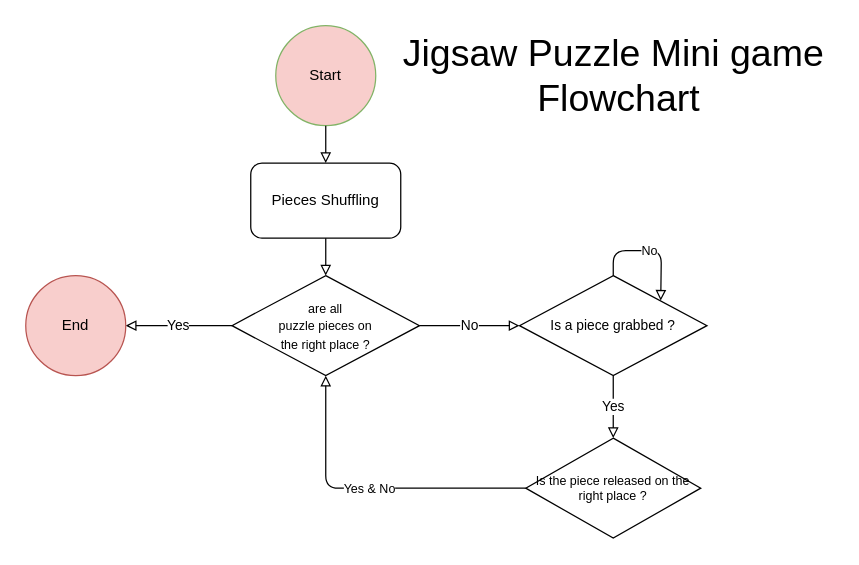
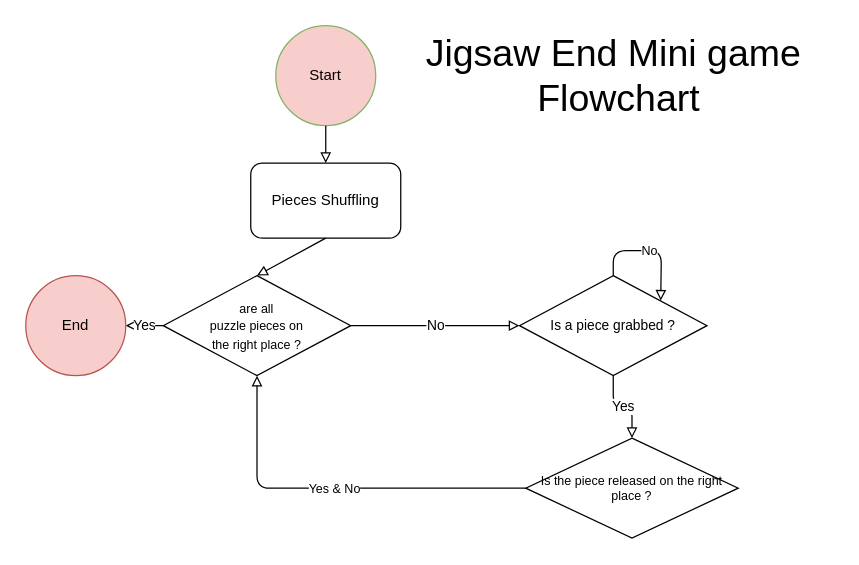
- <mxCell id="15" value="Jigsaw Puzzle Mini game&lt;br style=&quot;font-size: 30px&quot;&gt;&amp;nbsp;Flowchart" style="text;html=1;align=center;verticalAlign=middle;resizable=0;points=[];autosize=1;fontSize=30;" vertex="1" parent="1"><mxGeometry x="315" y="20" width="350" height="80" as="geometry" /></mxCell>
+ <mxCell id="15" value="Jigsaw End Mini game&lt;br style=&quot;font-size: 30px&quot;&gt;&amp;nbsp;Flowchart" style="text;html=1;align=center;verticalAlign=middle;resizable=0;points=[];autosize=1;fontSize=30;" vertex="1" parent="1"><mxGeometry x="315" y="20" width="350" height="80" as="geometry" /></mxCell>
- <mxCell id="6" value="&lt;font style=&quot;font-size: 10px&quot;&gt;are all &lt;br&gt;puzzle pieces on &lt;br&gt;the right place ?&lt;/font&gt;" style="rhombus;whiteSpace=wrap;html=1;" vertex="1" parent="1"><mxGeometry x="185" y="220" width="150" height="80" as="geometry" /></mxCell>
+ <mxCell id="6" value="&lt;font style=&quot;font-size: 10px&quot;&gt;are all &lt;br&gt;puzzle pieces on &lt;br&gt;the right place ?&lt;/font&gt;" style="rhombus;whiteSpace=wrap;html=1;" vertex="1" parent="1"><mxGeometry x="130" y="220" width="150" height="80" as="geometry" /></mxCell>
- <mxCell id="13" value="Is the piece released on the right place ?" style="rhombus;fontSize=10;whiteSpace=wrap;html=1;labelBackgroundColor=none;verticalAlign=middle;" vertex="1" parent="1"><mxGeometry x="420" y="350" width="140" height="80" as="geometry" /></mxCell>
+ <mxCell id="13" value="Is the piece released on the right place ?" style="rhombus;fontSize=10;whiteSpace=wrap;html=1;labelBackgroundColor=none;verticalAlign=middle;" vertex="1" parent="1"><mxGeometry x="420" y="350" width="170" height="80" as="geometry" /></mxCell>
